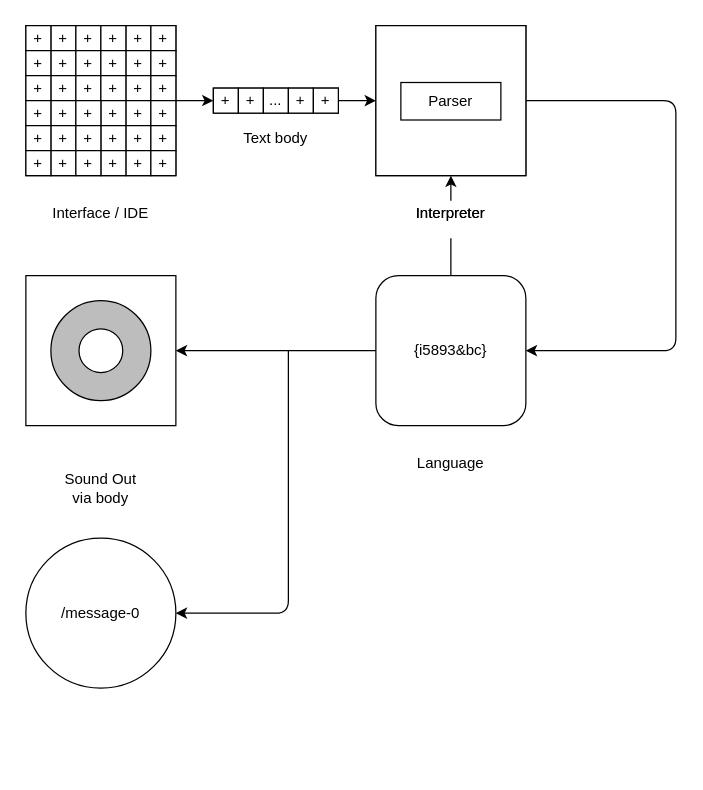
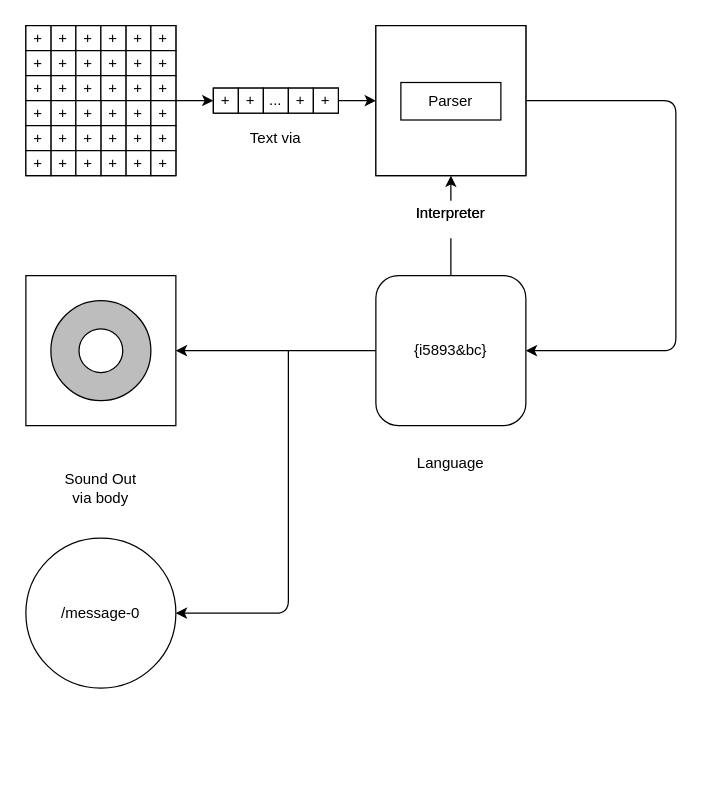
- <mxCell id="60" value="&lt;div&gt;Text body&lt;/div&gt;" style="text;html=1;strokeColor=none;fillColor=none;align=center;verticalAlign=middle;whiteSpace=wrap;rounded=0;" vertex="1" parent="1"><mxGeometry x="180" y="100" width="80" height="20" as="geometry" /></mxCell>
+ <mxCell id="60" value="&lt;div&gt;Text via&lt;/div&gt;" style="text;html=1;strokeColor=none;fillColor=none;align=center;verticalAlign=middle;whiteSpace=wrap;rounded=0;" vertex="1" parent="1"><mxGeometry x="180" y="100" width="80" height="20" as="geometry" /></mxCell>
- <mxCell id="47" value="Interface / IDE" style="text;html=1;strokeColor=none;fillColor=none;align=center;verticalAlign=middle;whiteSpace=wrap;rounded=0;" vertex="1" parent="9"><mxGeometry y="140" width="120" height="20" as="geometry" /></mxCell>
